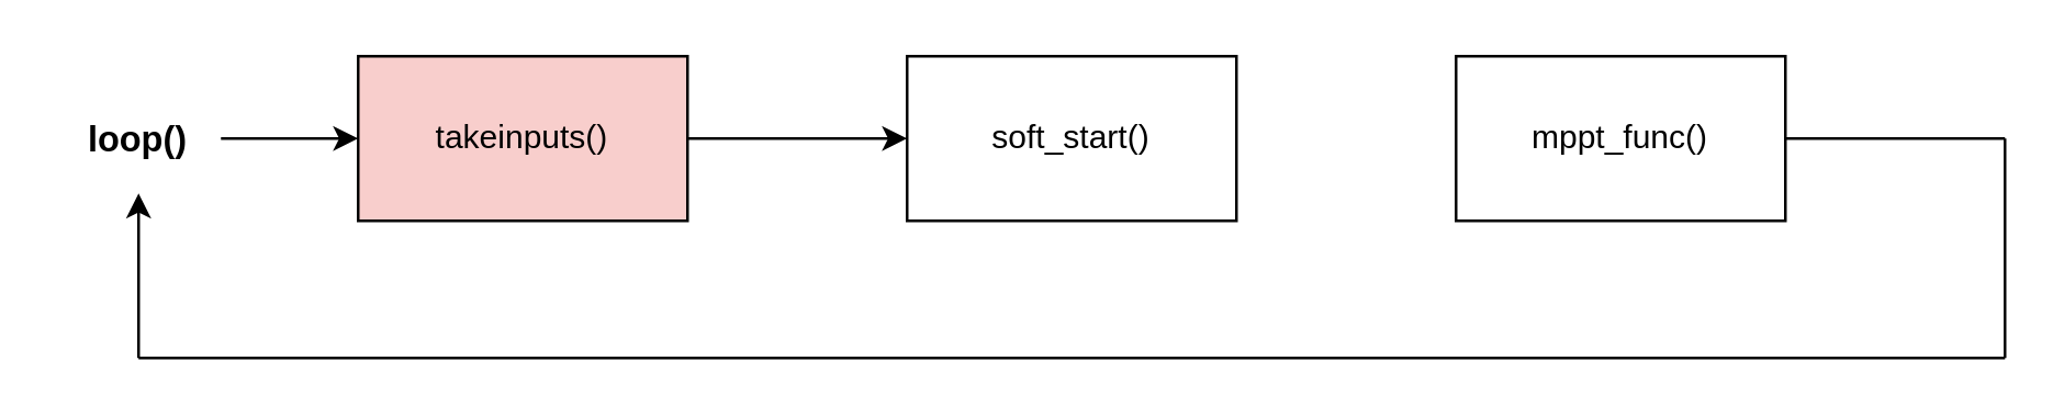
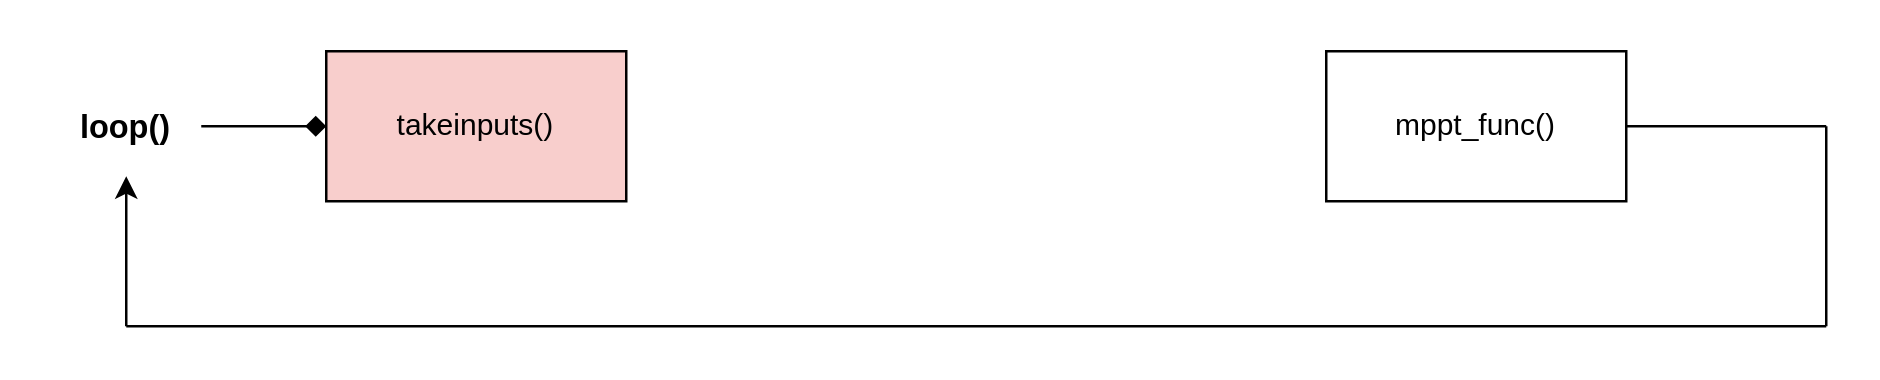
- <mxCell id="2" value="" style="edgeStyle=orthogonalEdgeStyle;rounded=0;orthogonalLoop=1;jettySize=auto;html=1;" edge="1" parent="1" source="3" target="5"><mxGeometry relative="1" as="geometry" /></mxCell>
+ <mxCell id="2" value="" style="edgeStyle=orthogonalEdgeStyle;rounded=0;orthogonalLoop=1;jettySize=auto;html=1;endArrow=diamond;" edge="1" parent="1" source="3" target="5"><mxGeometry relative="1" as="geometry" /></mxCell>
- <mxCell id="4" value="" style="edgeStyle=orthogonalEdgeStyle;rounded=0;orthogonalLoop=1;jettySize=auto;html=1;" edge="1" parent="1" source="5" target="6"><mxGeometry relative="1" as="geometry" /></mxCell>
- <mxCell id="6" value="soft_start()" style="whiteSpace=wrap;html=1;" vertex="1" parent="1"><mxGeometry x="330" y="20" width="120" height="60" as="geometry" /></mxCell>
